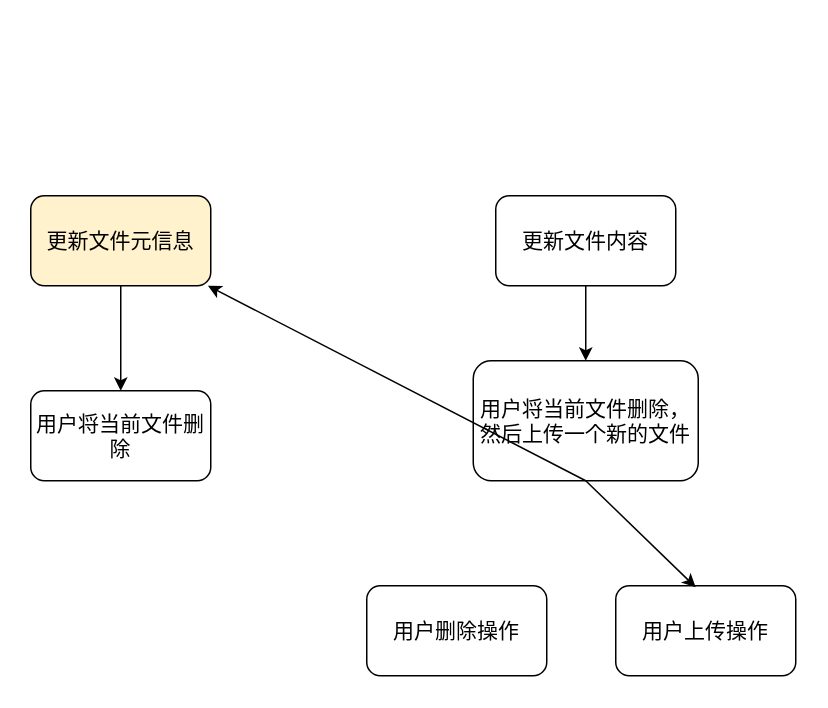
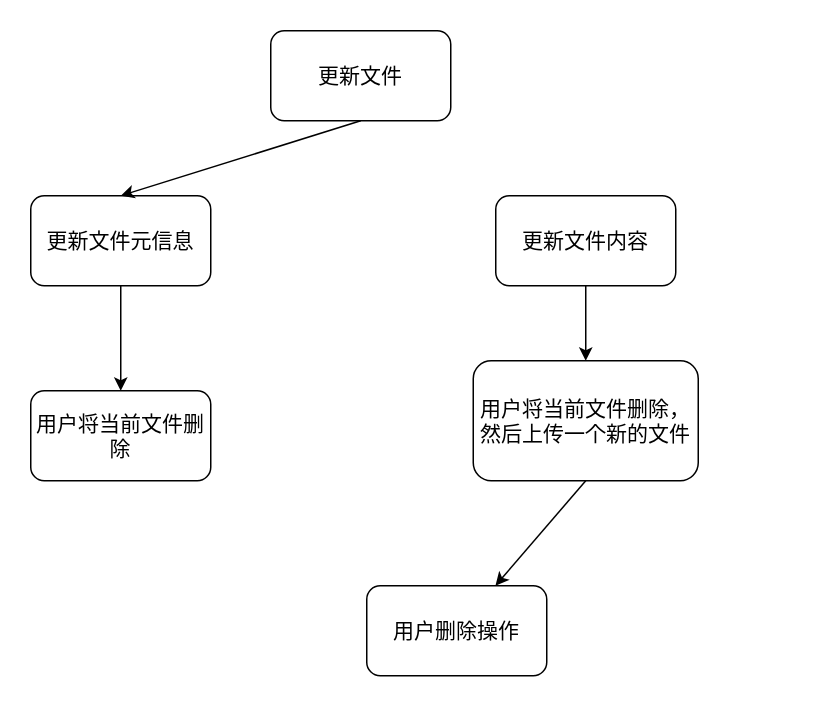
+ <mxCell id="2" value="&lt;font style=&quot;font-size: 14px;&quot;&gt;更新文件&lt;/font&gt;" style="rounded=1;whiteSpace=wrap;html=1;" vertex="1" parent="1"><mxGeometry x="180" y="20" width="120" height="60" as="geometry" /></mxCell>
+ <mxCell id="9" value="" style="endArrow=classic;html=1;rounded=0;fontSize=14;exitX=0.5;exitY=1;exitDx=0;exitDy=0;entryX=0.5;entryY=0;entryDx=0;entryDy=0;" edge="1" parent="1" source="2" target="3"><mxGeometry width="50" height="50" relative="1" as="geometry"><mxPoint x="280" y="380" as="sourcePoint" /><mxPoint x="330" y="330" as="targetPoint" /></mxGeometry></mxCell>
- <mxCell id="3" value="更新文件元信息" style="rounded=1;whiteSpace=wrap;html=1;fontSize=14;fillColor=#fff2cc;" vertex="1" parent="1"><mxGeometry x="20" y="130" width="120" height="60" as="geometry" /></mxCell>
+ <mxCell id="3" value="更新文件元信息" style="rounded=1;whiteSpace=wrap;html=1;fontSize=14;" vertex="1" parent="1"><mxGeometry x="20" y="130" width="120" height="60" as="geometry" /></mxCell>
- <mxCell id="12" value="" style="endArrow=classic;html=1;rounded=0;fontSize=14;exitX=0.5;exitY=1;exitDx=0;exitDy=0;" edge="1" parent="1" source="5" target="3"><mxGeometry width="50" height="50" relative="1" as="geometry"><mxPoint x="280" y="380" as="sourcePoint" /><mxPoint x="330" y="330" as="targetPoint" /></mxGeometry></mxCell>
+ <mxCell id="12" value="" style="endArrow=classic;html=1;rounded=0;fontSize=14;exitX=0.5;exitY=1;exitDx=0;exitDy=0;" edge="1" parent="1" source="5" target="7"><mxGeometry width="50" height="50" relative="1" as="geometry"><mxPoint x="280" y="380" as="sourcePoint" /><mxPoint x="330" y="330" as="targetPoint" /></mxGeometry></mxCell>
- <mxCell id="13" value="" style="endArrow=classic;html=1;rounded=0;fontSize=14;exitX=0.5;exitY=1;exitDx=0;exitDy=0;entryX=0.444;entryY=0.017;entryDx=0;entryDy=0;entryPerimeter=0;" edge="1" parent="1" source="5" target="8"><mxGeometry width="50" height="50" relative="1" as="geometry"><mxPoint x="280" y="380" as="sourcePoint" /><mxPoint x="330" y="330" as="targetPoint" /></mxGeometry></mxCell>
- <mxCell id="8" value="用户上传操作" style="rounded=1;whiteSpace=wrap;html=1;fontSize=14;" vertex="1" parent="1"><mxGeometry x="410" y="390" width="120" height="60" as="geometry" /></mxCell>
